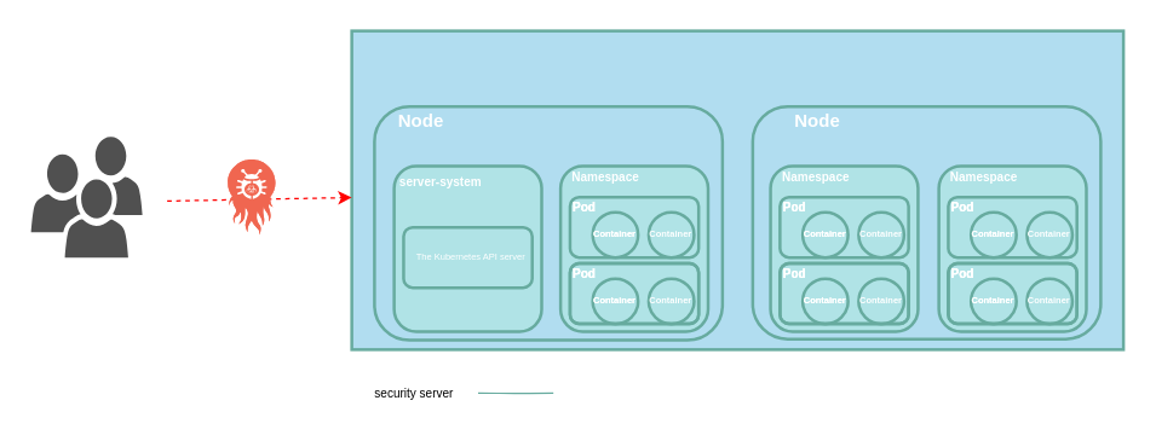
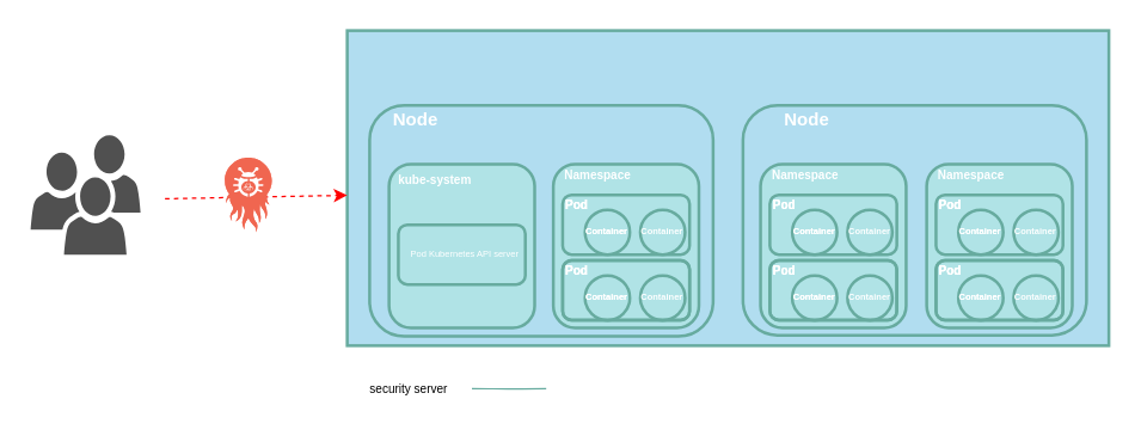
- <mxCell id="7" value="&lt;font style=&quot;font-size: 8px;&quot;&gt;server-system&lt;/font&gt;" style="text;html=1;strokeColor=none;fillColor=none;align=center;verticalAlign=middle;whiteSpace=wrap;rounded=0;labelBackgroundColor=none;fontColor=#FFFFFF;fontStyle=1;fontSize=8;" vertex="1" parent="1"><mxGeometry x="236" y="109.5" width="110" height="20" as="geometry" /></mxCell>
+ <mxCell id="7" value="&lt;font style=&quot;font-size: 8px;&quot;&gt;kube-system&lt;/font&gt;" style="text;html=1;strokeColor=none;fillColor=none;align=center;verticalAlign=middle;whiteSpace=wrap;rounded=0;labelBackgroundColor=none;fontColor=#FFFFFF;fontStyle=1;fontSize=8;" vertex="1" parent="1"><mxGeometry x="236" y="109.5" width="110" height="20" as="geometry" /></mxCell>
- <mxCell id="75" value="&lt;font style=&quot;font-size: 6px;&quot;&gt;The Kubernetes API server&lt;/font&gt;" style="text;html=1;strokeColor=none;fillColor=none;align=center;verticalAlign=middle;whiteSpace=wrap;rounded=0;labelBackgroundColor=none;fontSize=6;fontColor=#FFFFFF;" vertex="1" parent="1"><mxGeometry x="201.25" y="160" width="220" height="20" as="geometry" /></mxCell>
+ <mxCell id="75" value="&lt;font style=&quot;font-size: 6px;&quot;&gt;Pod Kubernetes API server&lt;/font&gt;" style="text;html=1;strokeColor=none;fillColor=none;align=center;verticalAlign=middle;whiteSpace=wrap;rounded=0;labelBackgroundColor=none;fontSize=6;fontColor=#FFFFFF;" vertex="1" parent="1"><mxGeometry x="201.25" y="160" width="220" height="20" as="geometry" /></mxCell>
